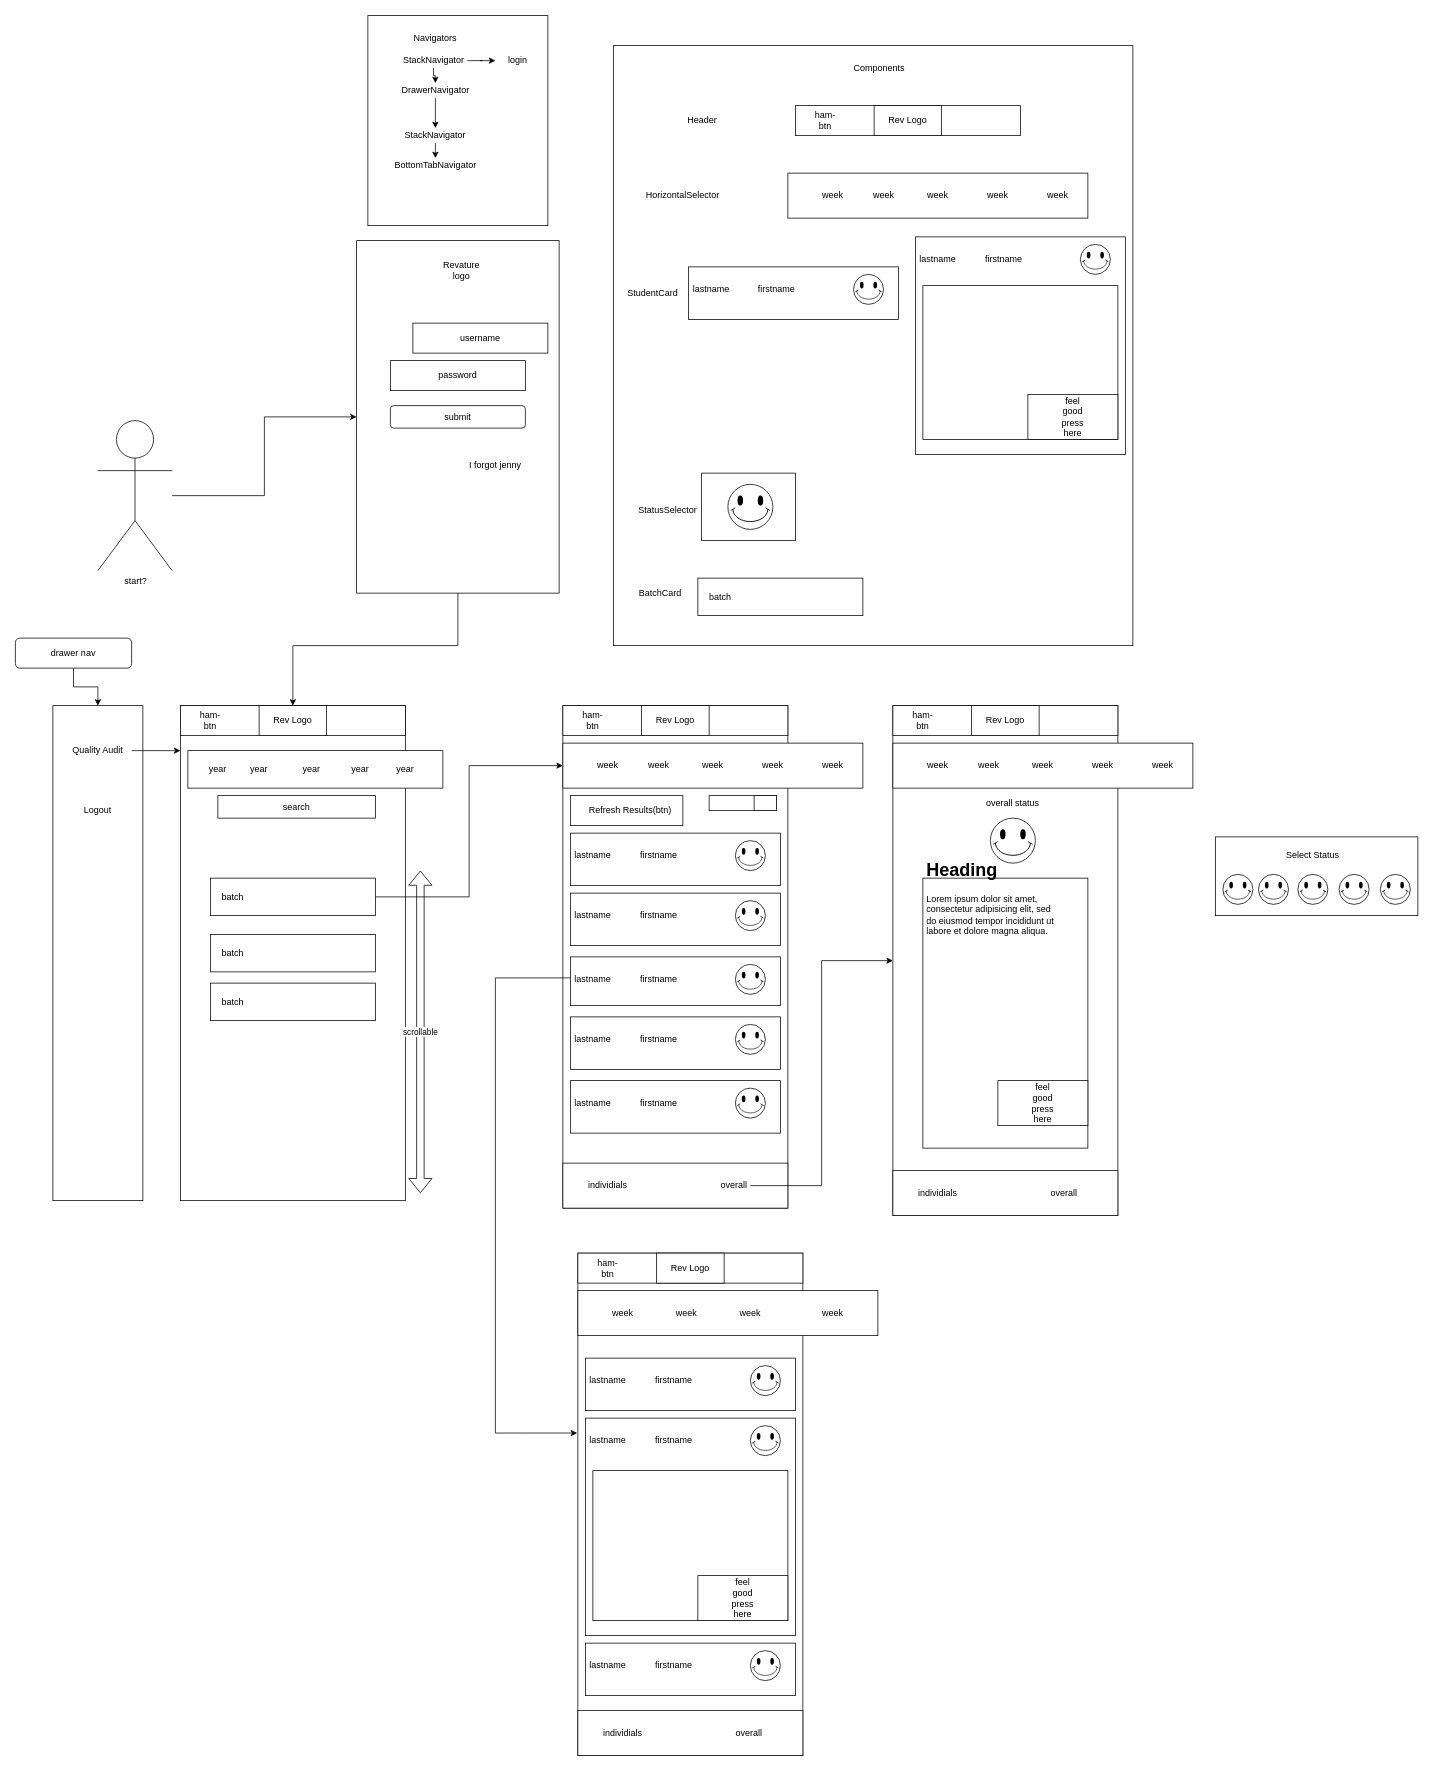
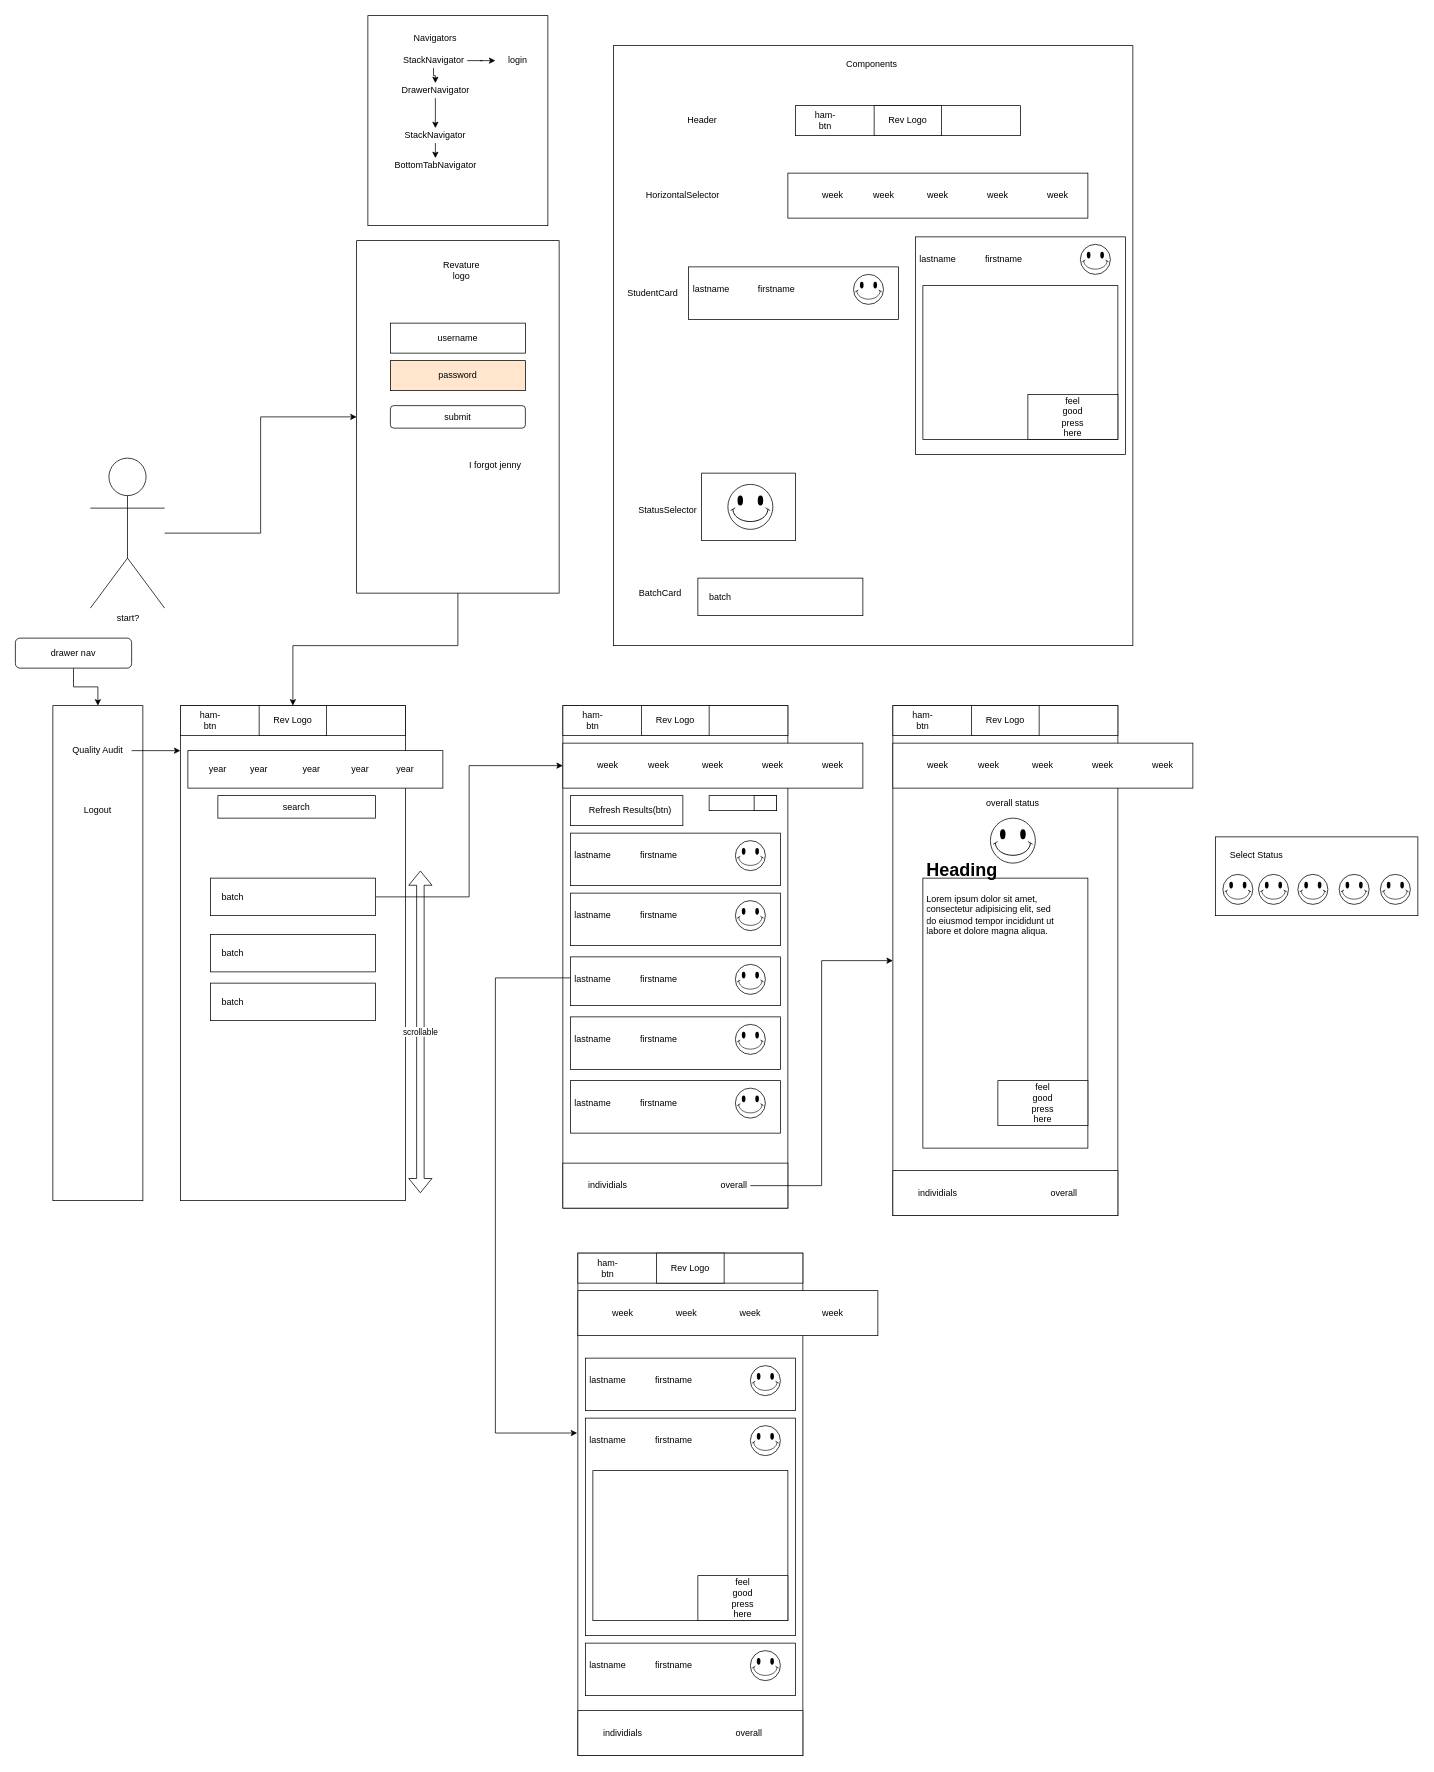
- <mxCell id="120" value="Components" style="text;html=1;strokeColor=none;fillColor=none;align=center;verticalAlign=middle;whiteSpace=wrap;rounded=0;" parent="1" vertex="1"><mxGeometry x="1114" y="80" width="116" height="20" as="geometry" /></mxCell>
+ <mxCell id="120" value="Components" style="text;html=1;strokeColor=none;fillColor=none;align=center;verticalAlign=middle;whiteSpace=wrap;rounded=0;" parent="1" vertex="1"><mxGeometry x="1104" y="75" width="116" height="20" as="geometry" /></mxCell>
- <mxCell id="112" value="username" style="rounded=0;whiteSpace=wrap;html=1;" parent="1" vertex="1"><mxGeometry x="550" y="430" width="180" height="40" as="geometry" /></mxCell>
+ <mxCell id="112" value="username" style="rounded=0;whiteSpace=wrap;html=1;" parent="1" vertex="1"><mxGeometry x="520" y="430" width="180" height="40" as="geometry" /></mxCell>
- <mxCell id="113" value="password" style="rounded=0;whiteSpace=wrap;html=1;" parent="1" vertex="1"><mxGeometry x="520" y="480" width="180" height="40" as="geometry" /></mxCell>
+ <mxCell id="113" value="password" style="rounded=0;whiteSpace=wrap;html=1;fillColor=#ffe6cc;" parent="1" vertex="1"><mxGeometry x="520" y="480" width="180" height="40" as="geometry" /></mxCell>
- <mxCell id="109" value="start?" style="shape=umlActor;verticalLabelPosition=bottom;verticalAlign=top;html=1;outlineConnect=0;" parent="1" vertex="1"><mxGeometry x="130" y="560" width="99" height="200" as="geometry" /></mxCell>
+ <mxCell id="109" value="start?" style="shape=umlActor;verticalLabelPosition=bottom;verticalAlign=top;html=1;outlineConnect=0;" parent="1" vertex="1"><mxGeometry x="120" y="610" width="99" height="200" as="geometry" /></mxCell>
- <mxCell id="171" value="Select Status" style="text;html=1;strokeColor=none;fillColor=none;align=center;verticalAlign=middle;whiteSpace=wrap;rounded=0;" parent="1" vertex="1"><mxGeometry x="1705" y="1130" width="90" height="20" as="geometry" /></mxCell>
+ <mxCell id="171" value="Select Status" style="text;html=1;strokeColor=none;fillColor=none;align=center;verticalAlign=middle;whiteSpace=wrap;rounded=0;" parent="1" vertex="1"><mxGeometry x="1630" y="1130" width="90" height="20" as="geometry" /></mxCell>
